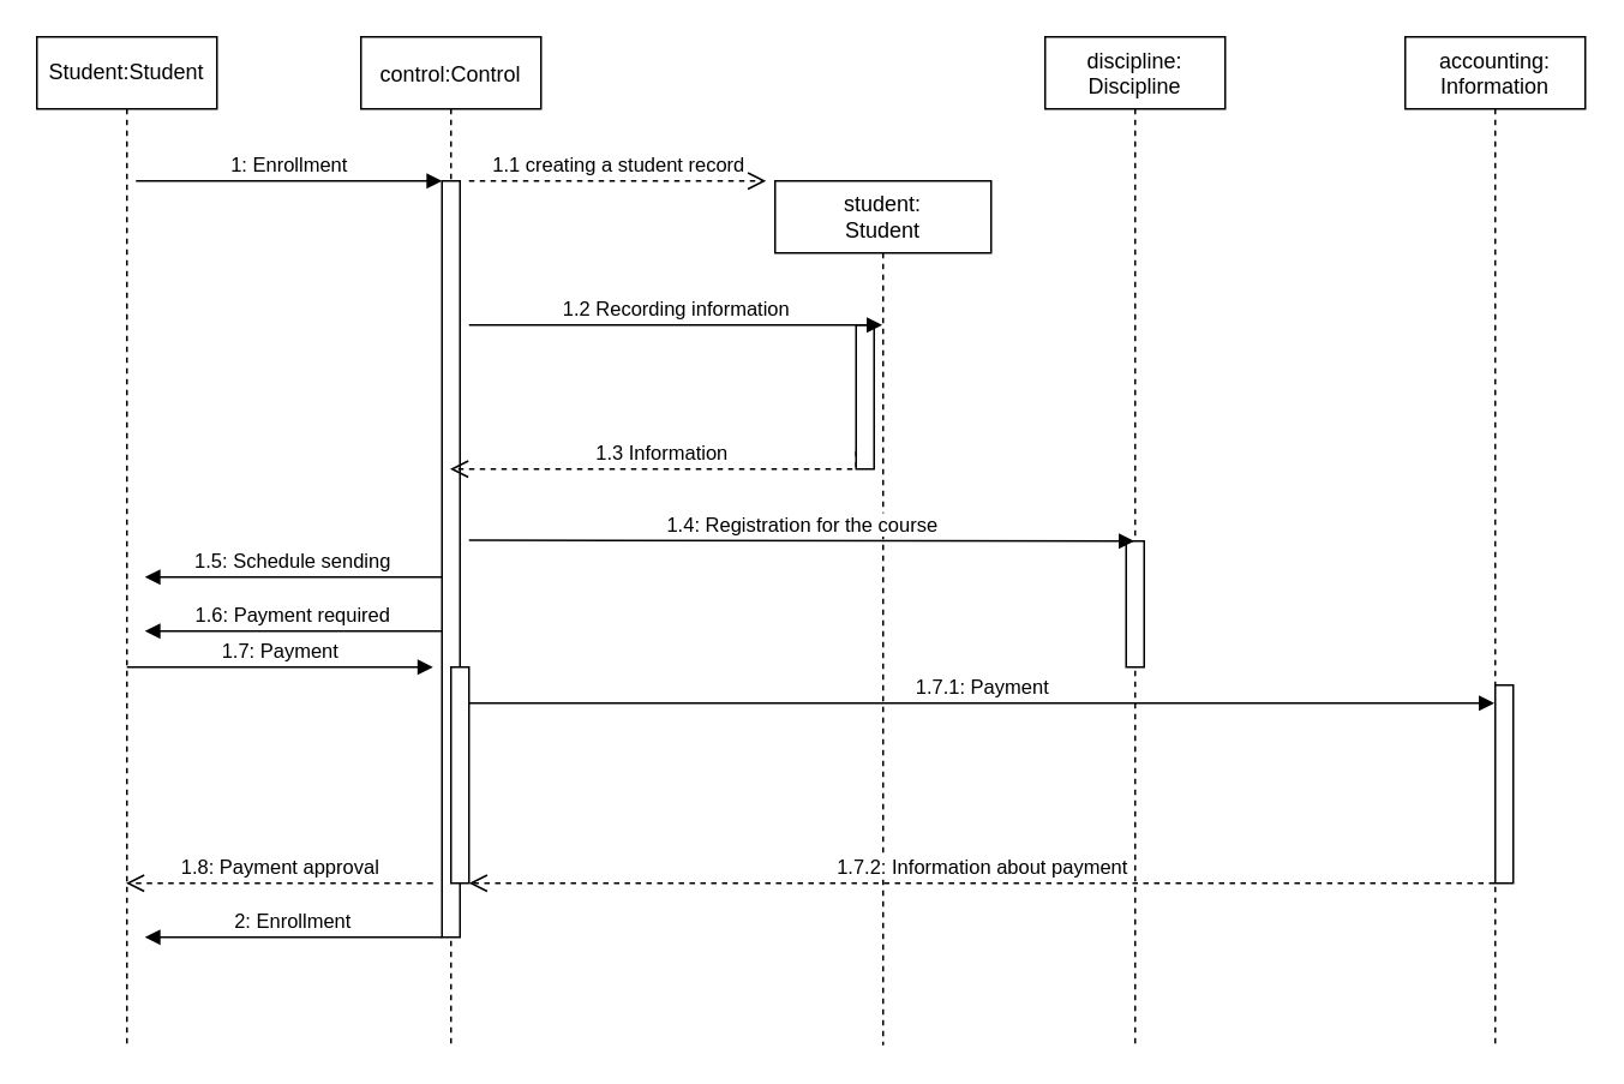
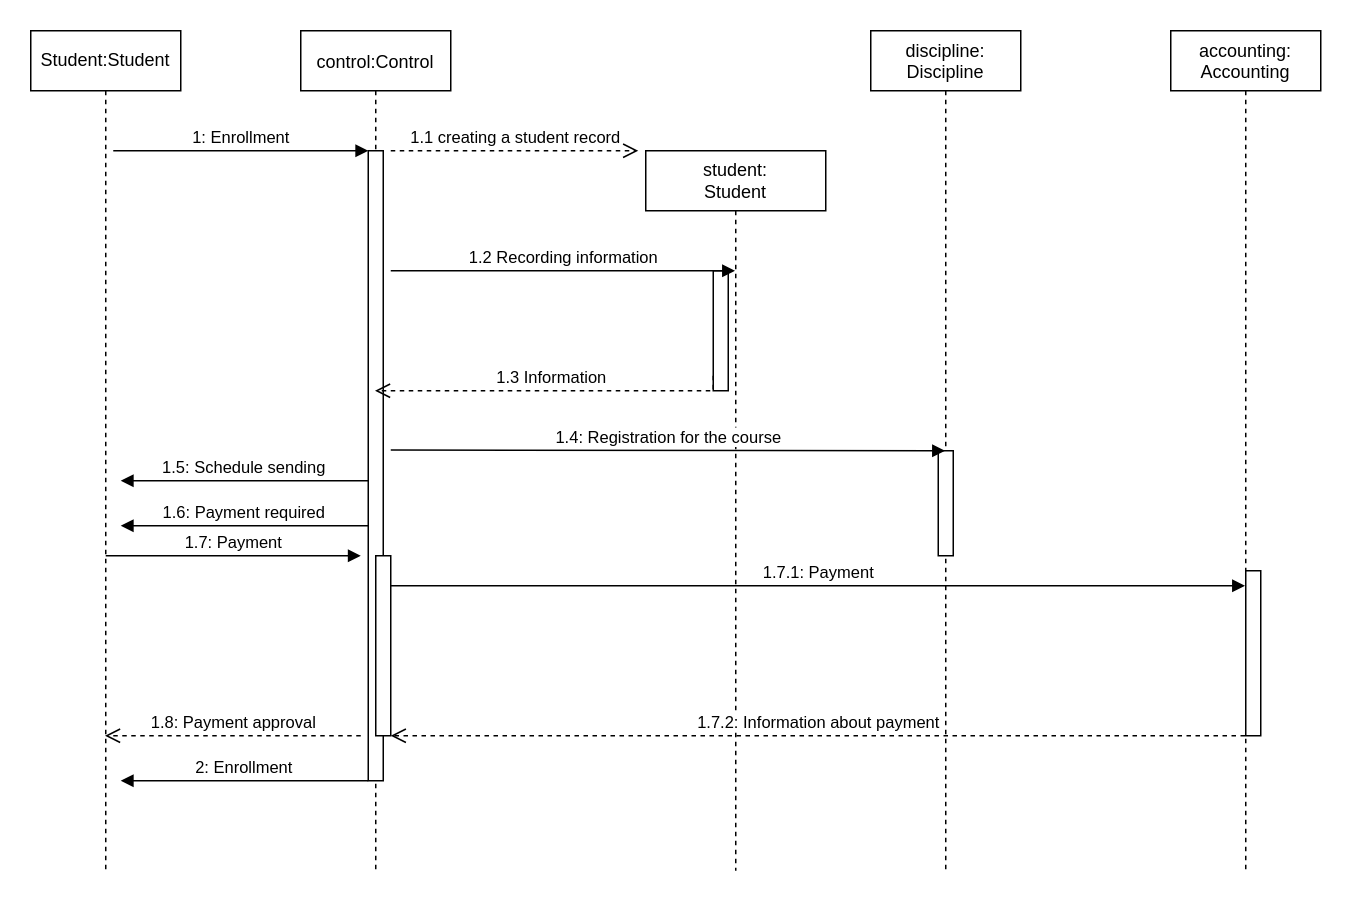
- <mxCell id="9" value="&lt;p style=&quot;margin: 0px; font-style: normal; font-variant-caps: normal; font-stretch: normal; line-height: normal; font-size-adjust: none; font-kerning: auto; font-variant-alternates: normal; font-variant-ligatures: normal; font-variant-numeric: normal; font-variant-east-asian: normal; font-variant-position: normal; font-feature-settings: normal; font-optical-sizing: auto; font-variation-settings: normal;&quot;&gt;accounting: Information&lt;/p&gt;" style="shape=umlLifeline;perimeter=lifelinePerimeter;whiteSpace=wrap;html=1;container=0;dropTarget=0;collapsible=0;recursiveResize=0;outlineConnect=0;portConstraint=eastwest;newEdgeStyle={&quot;edgeStyle&quot;:&quot;elbowEdgeStyle&quot;,&quot;elbow&quot;:&quot;vertical&quot;,&quot;curved&quot;:0,&quot;rounded&quot;:0};" vertex="1" parent="1"><mxGeometry x="780" y="20" width="100" height="560" as="geometry" /></mxCell>
+ <mxCell id="9" value="&lt;p style=&quot;margin: 0px; font-style: normal; font-variant-caps: normal; font-stretch: normal; line-height: normal; font-size-adjust: none; font-kerning: auto; font-variant-alternates: normal; font-variant-ligatures: normal; font-variant-numeric: normal; font-variant-east-asian: normal; font-variant-position: normal; font-feature-settings: normal; font-optical-sizing: auto; font-variation-settings: normal;&quot;&gt;accounting: Accounting&lt;/p&gt;" style="shape=umlLifeline;perimeter=lifelinePerimeter;whiteSpace=wrap;html=1;container=0;dropTarget=0;collapsible=0;recursiveResize=0;outlineConnect=0;portConstraint=eastwest;newEdgeStyle={&quot;edgeStyle&quot;:&quot;elbowEdgeStyle&quot;,&quot;elbow&quot;:&quot;vertical&quot;,&quot;curved&quot;:0,&quot;rounded&quot;:0};" vertex="1" parent="1"><mxGeometry x="780" y="20" width="100" height="560" as="geometry" /></mxCell>
